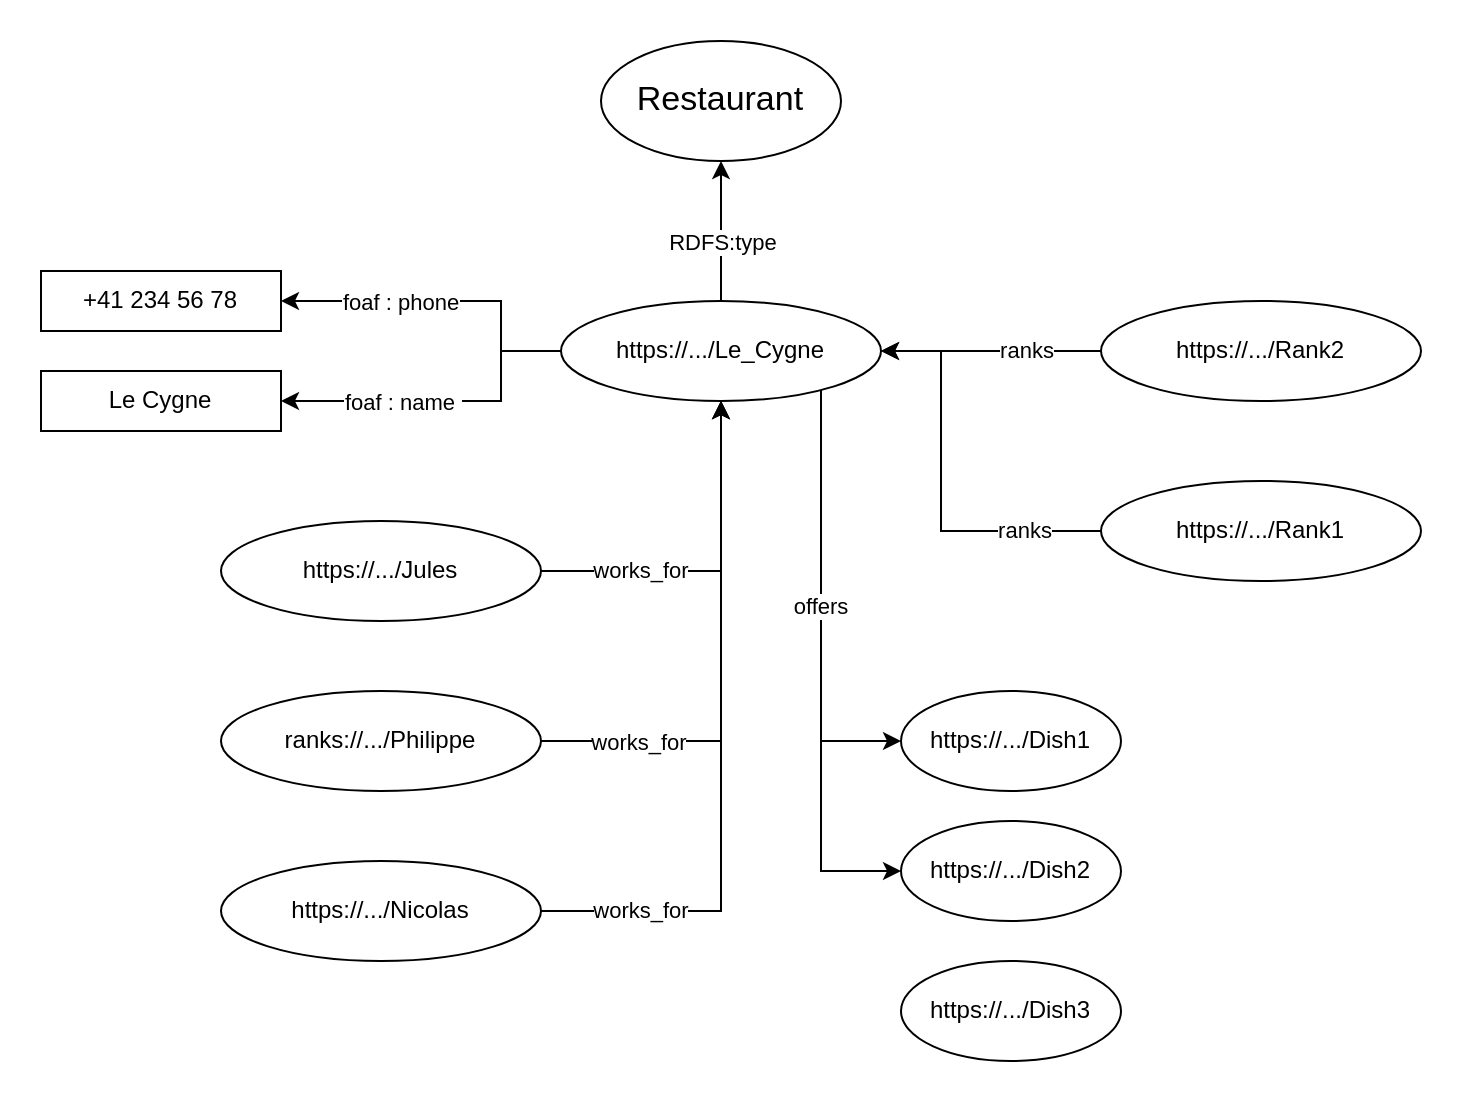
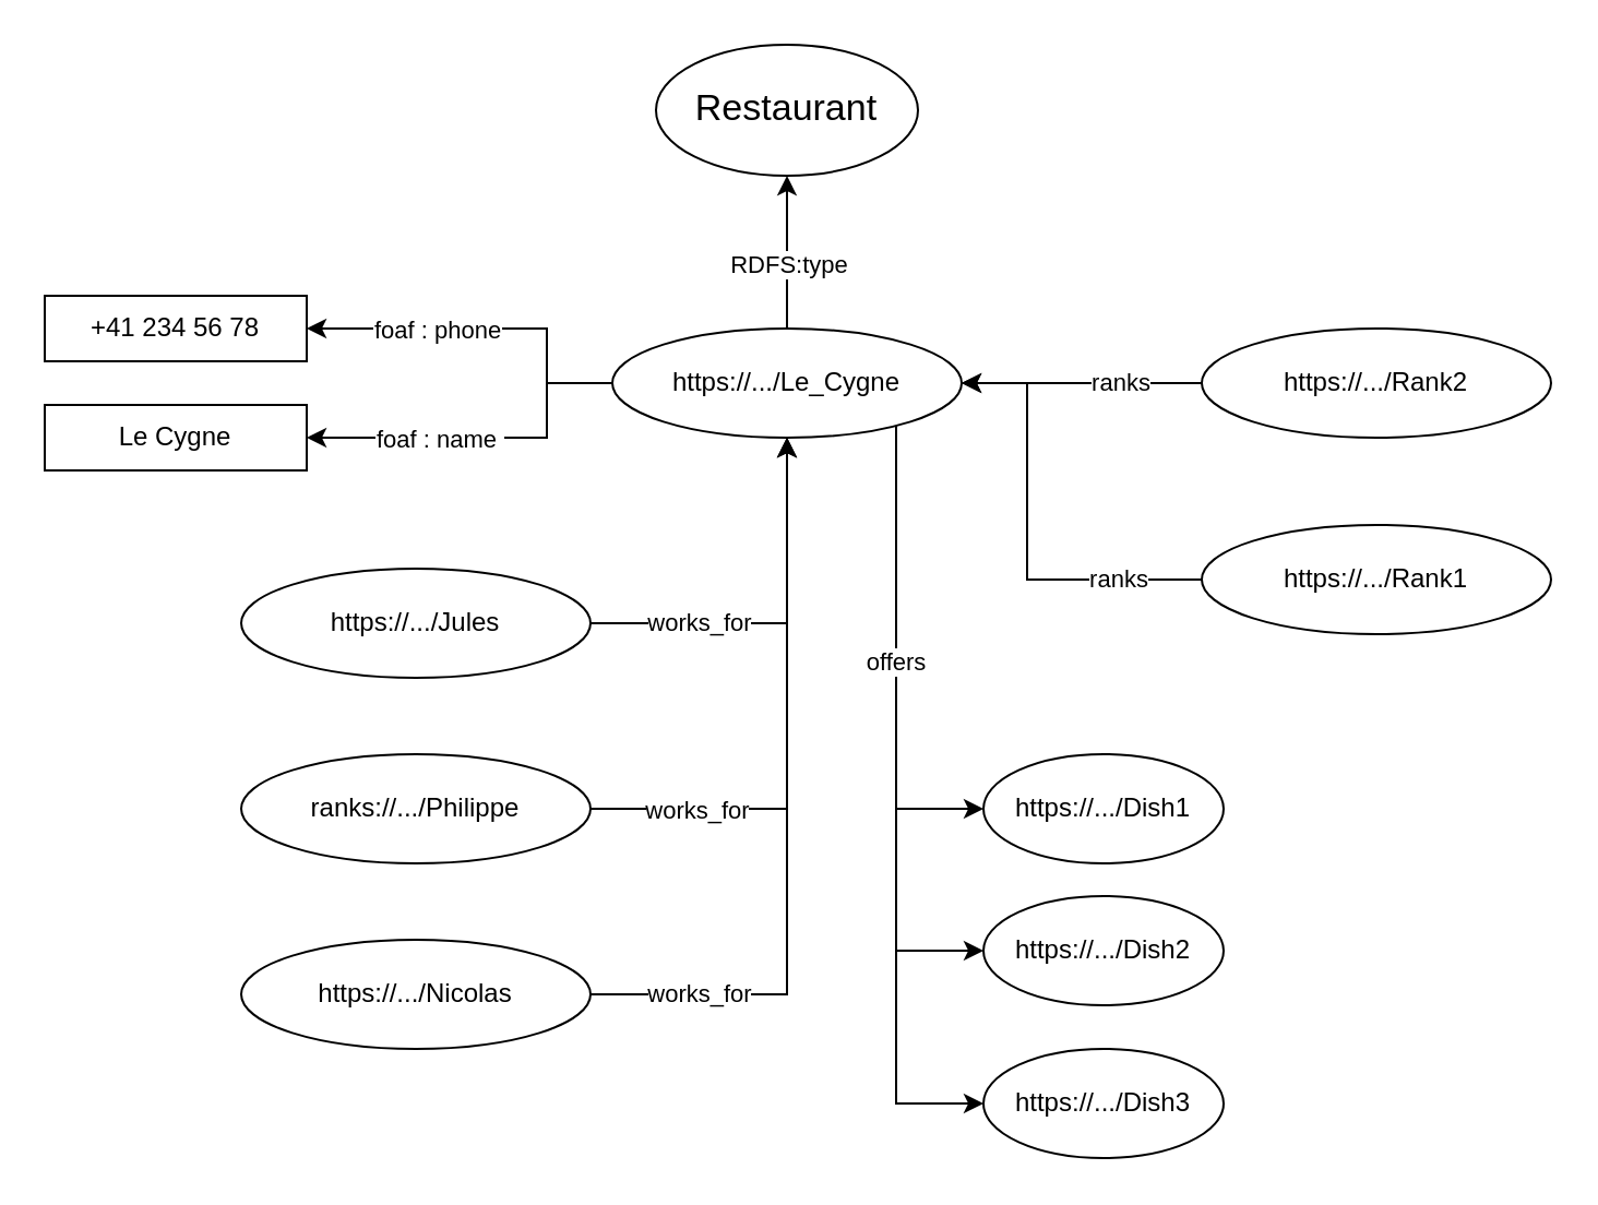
+ <mxCell id="3" style="edgeStyle=orthogonalEdgeStyle;rounded=0;orthogonalLoop=1;jettySize=auto;html=1;entryX=0;entryY=0.5;entryDx=0;entryDy=0;" edge="1" parent="1" source="11" target="28"><mxGeometry relative="1" as="geometry"><Array as="points"><mxPoint x="410" y="175" /><mxPoint x="410" y="505" /></Array></mxGeometry></mxCell>
